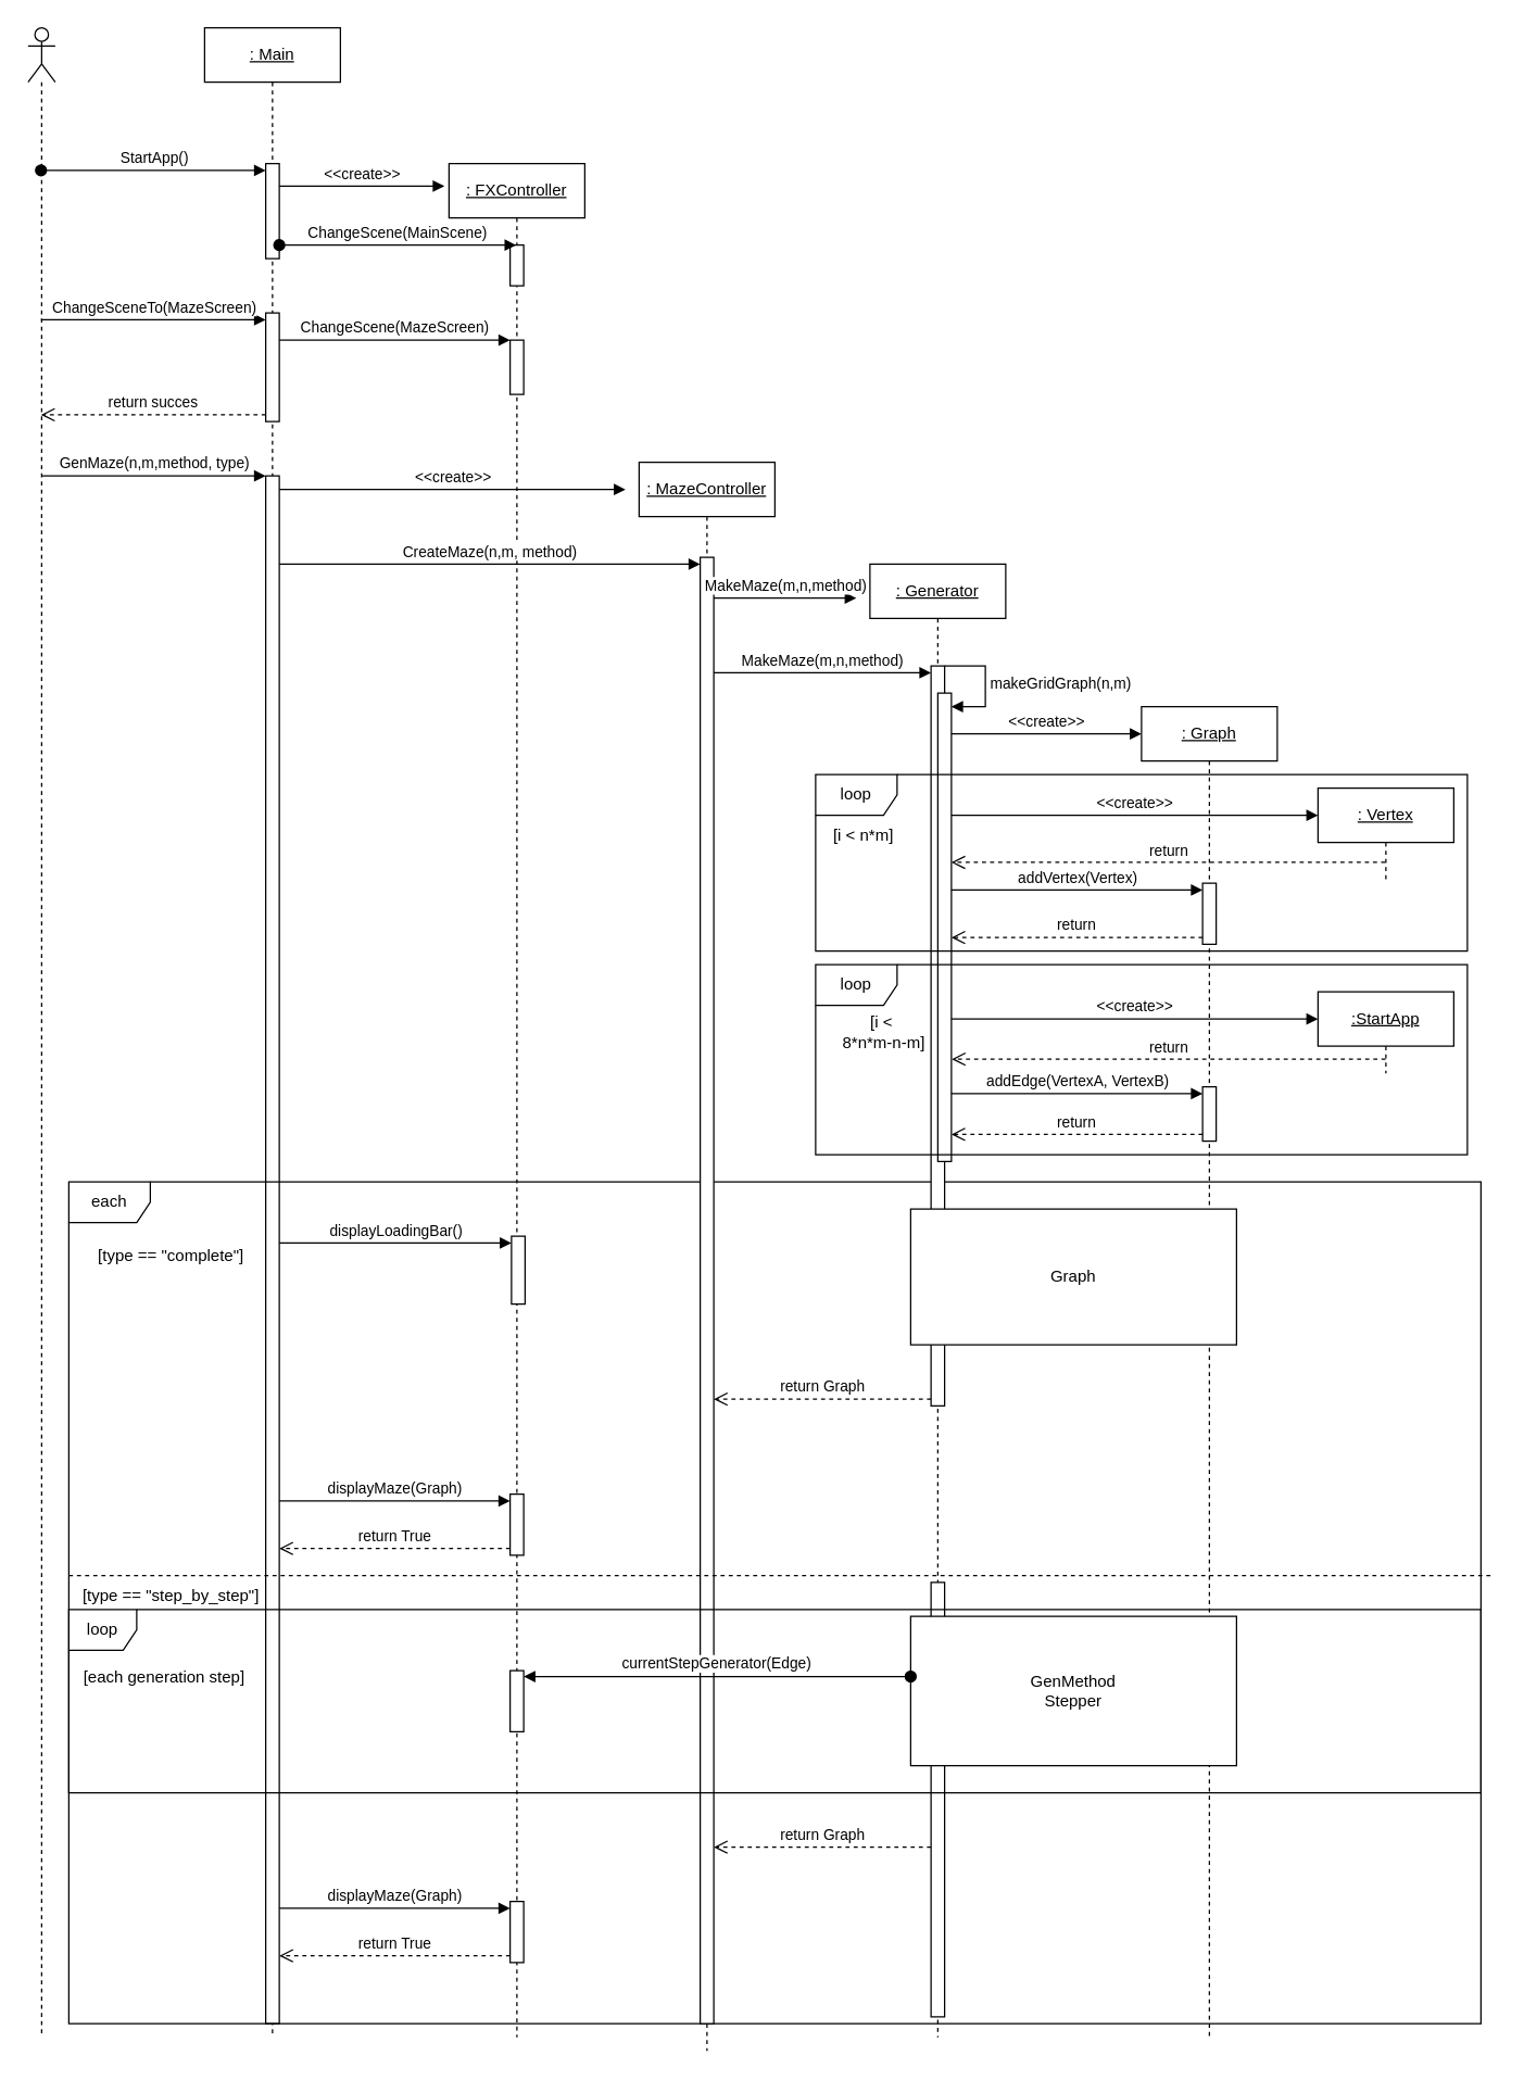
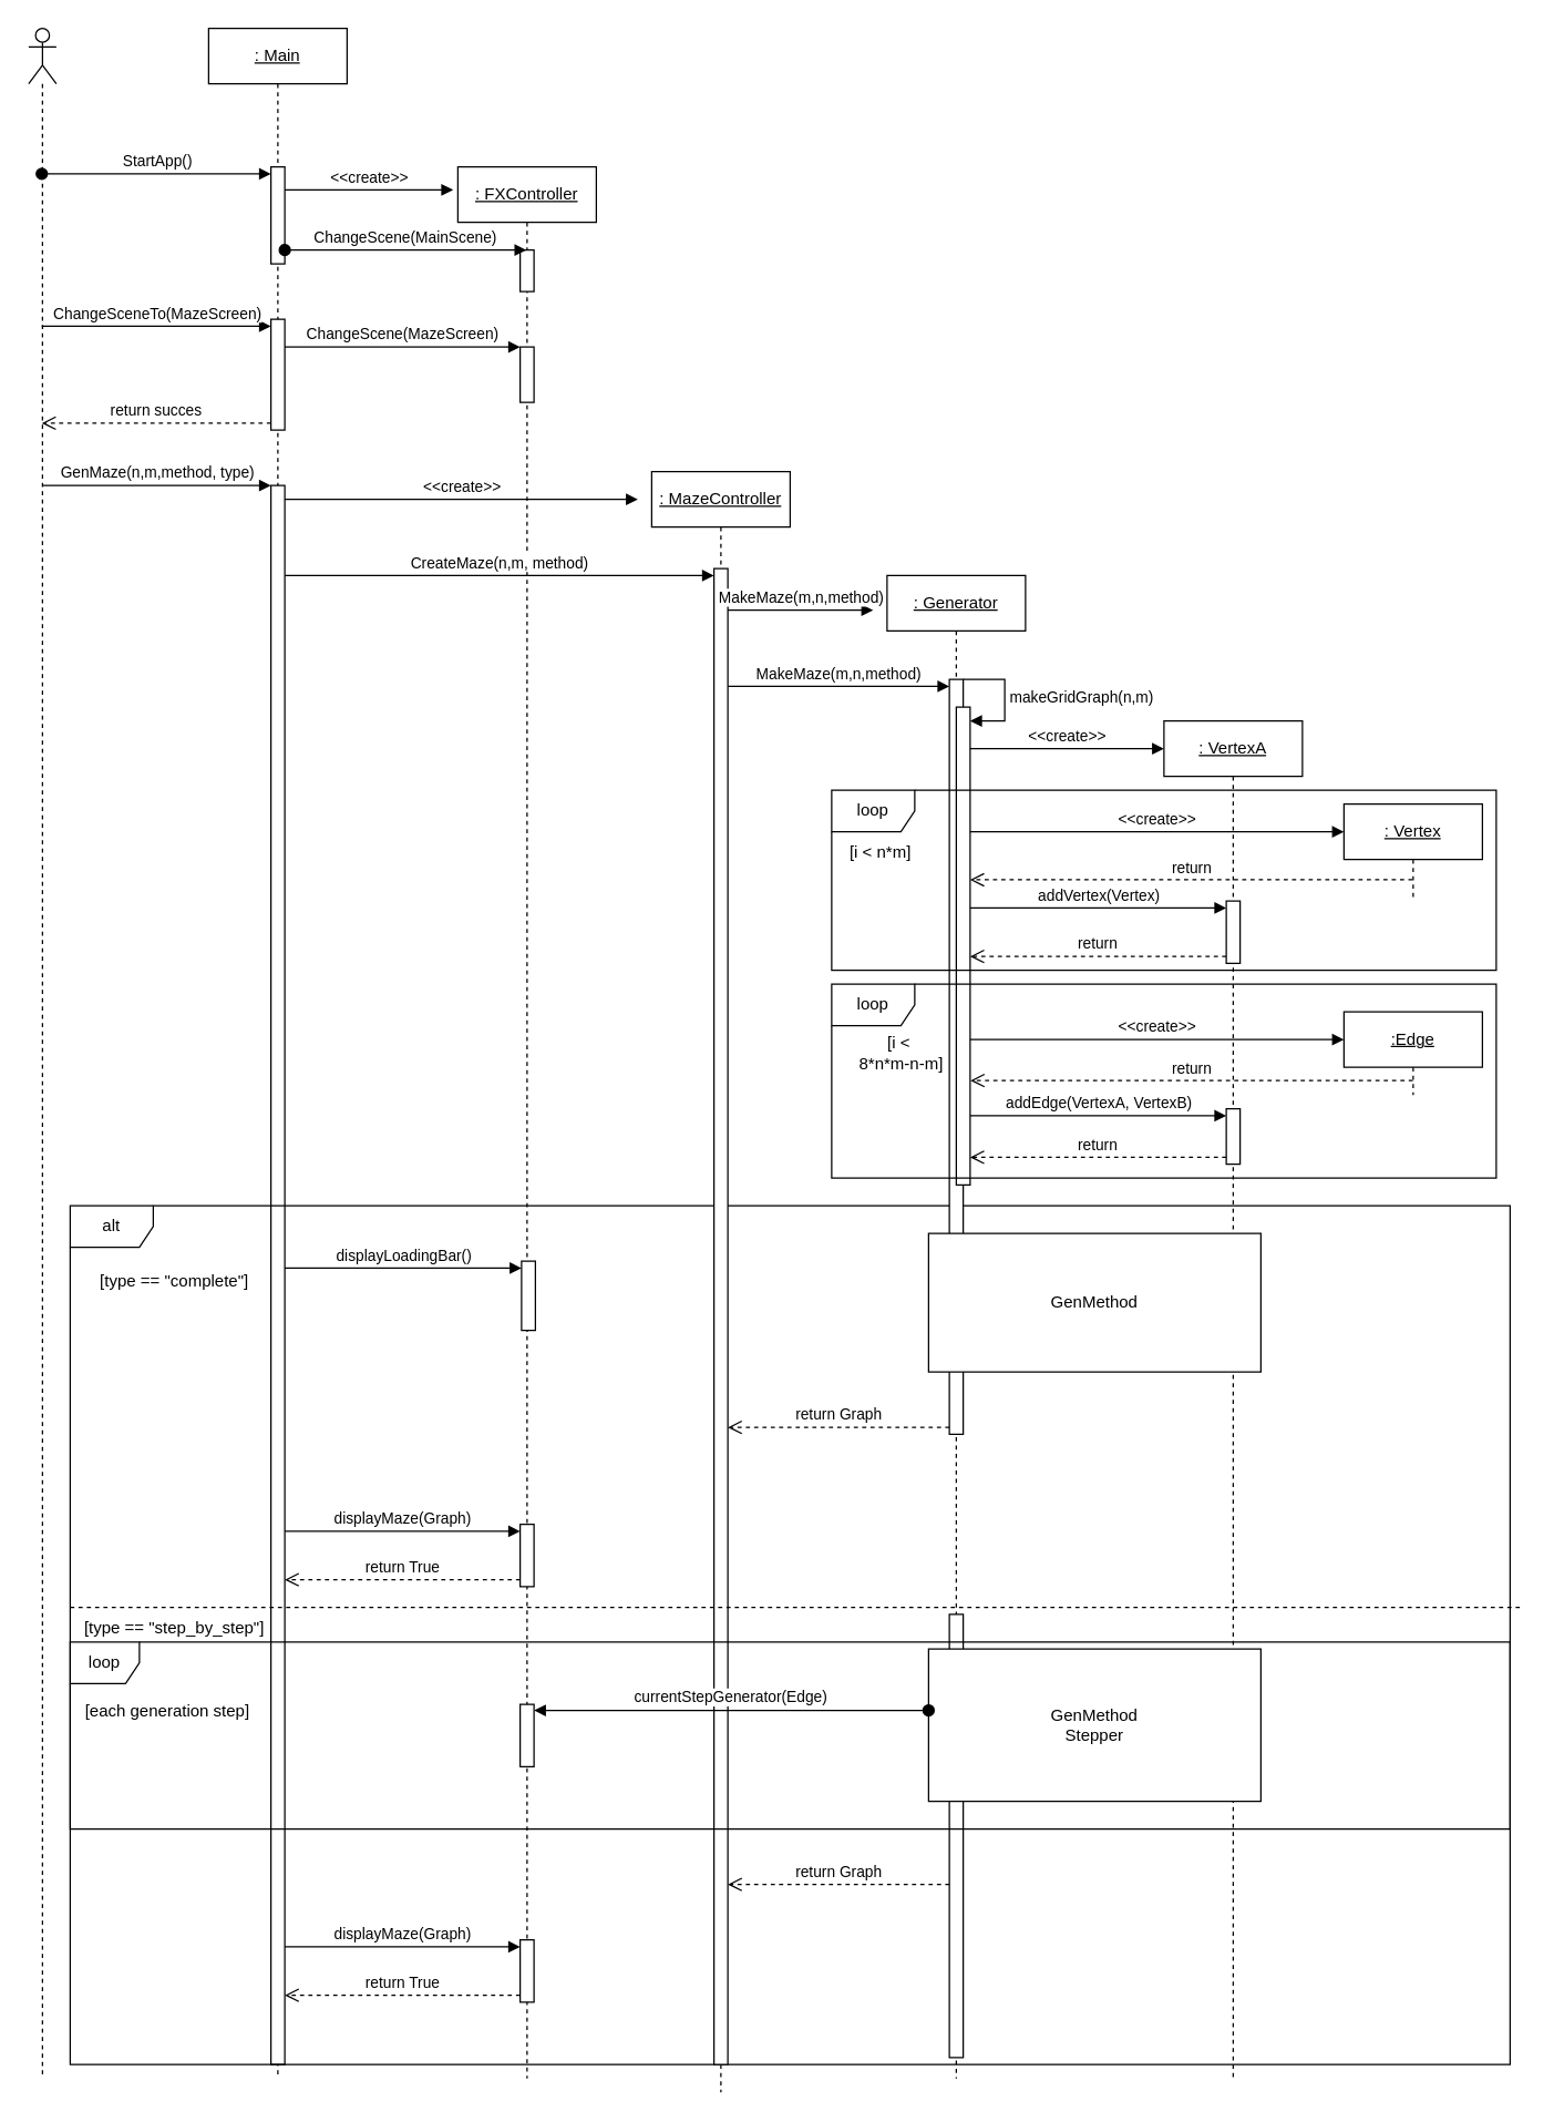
- <mxCell id="30" value="&lt;u&gt;: Graph&lt;/u&gt;" style="shape=umlLifeline;perimeter=lifelinePerimeter;whiteSpace=wrap;html=1;container=1;dropTarget=0;collapsible=0;recursiveResize=0;outlineConnect=0;portConstraint=eastwest;newEdgeStyle={&quot;curved&quot;:0,&quot;rounded&quot;:0};" parent="1" vertex="1"><mxGeometry x="840" y="520" width="100" height="980" as="geometry" /></mxCell>
+ <mxCell id="30" value="&lt;u&gt;: VertexA&lt;/u&gt;" style="shape=umlLifeline;perimeter=lifelinePerimeter;whiteSpace=wrap;html=1;container=1;dropTarget=0;collapsible=0;recursiveResize=0;outlineConnect=0;portConstraint=eastwest;newEdgeStyle={&quot;curved&quot;:0,&quot;rounded&quot;:0};" parent="1" vertex="1"><mxGeometry x="840" y="520" width="100" height="980" as="geometry" /></mxCell>
- <mxCell id="46" value="&lt;u&gt;:StartApp&lt;/u&gt;" style="shape=umlLifeline;perimeter=lifelinePerimeter;whiteSpace=wrap;html=1;container=1;dropTarget=0;collapsible=0;recursiveResize=0;outlineConnect=0;portConstraint=eastwest;newEdgeStyle={&quot;curved&quot;:0,&quot;rounded&quot;:0};" parent="1" vertex="1"><mxGeometry x="970" y="730" width="100" height="60" as="geometry" /></mxCell>
+ <mxCell id="46" value="&lt;u&gt;:Edge&lt;/u&gt;" style="shape=umlLifeline;perimeter=lifelinePerimeter;whiteSpace=wrap;html=1;container=1;dropTarget=0;collapsible=0;recursiveResize=0;outlineConnect=0;portConstraint=eastwest;newEdgeStyle={&quot;curved&quot;:0,&quot;rounded&quot;:0};" parent="1" vertex="1"><mxGeometry x="970" y="730" width="100" height="60" as="geometry" /></mxCell>
- <mxCell id="23" value="each" style="shape=umlFrame;whiteSpace=wrap;html=1;pointerEvents=0;" parent="1" vertex="1"><mxGeometry x="50" y="870" width="1040" height="620" as="geometry" /></mxCell>
+ <mxCell id="23" value="alt" style="shape=umlFrame;whiteSpace=wrap;html=1;pointerEvents=0;" parent="1" vertex="1"><mxGeometry x="50" y="870" width="1040" height="620" as="geometry" /></mxCell>
- <mxCell id="53" value="Graph" style="html=1;whiteSpace=wrap;" parent="1" vertex="1"><mxGeometry x="670" y="890" width="240" height="100" as="geometry" /></mxCell>
+ <mxCell id="53" value="GenMethod" style="html=1;whiteSpace=wrap;" parent="1" vertex="1"><mxGeometry x="670" y="890" width="240" height="100" as="geometry" /></mxCell>
